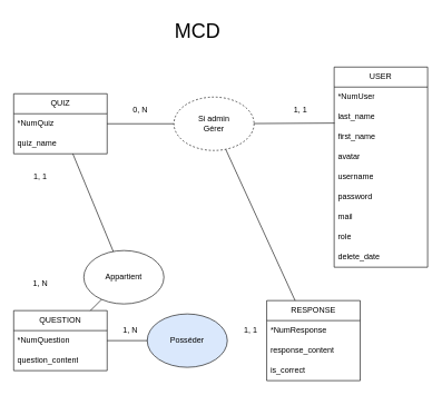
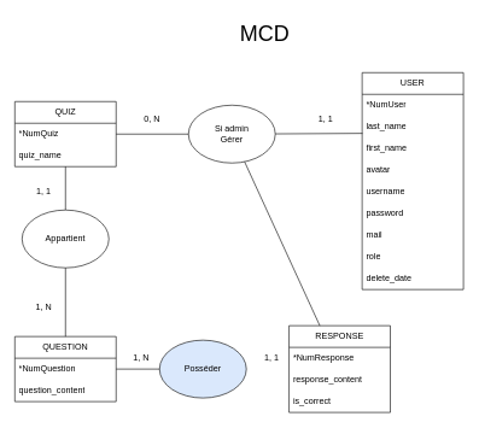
- <mxCell id="23" value="&lt;font style=&quot;font-size: 30px;&quot;&gt;MCD&lt;/font&gt;" style="text;html=1;align=center;verticalAlign=middle;resizable=0;points=[];autosize=1;strokeColor=none;fillColor=none;" vertex="1" parent="1"><mxGeometry x="250" y="20" width="90" height="50" as="geometry" /></mxCell>
+ <mxCell id="23" value="&lt;font style=&quot;font-size: 30px;&quot;&gt;MCD&lt;/font&gt;" style="text;html=1;align=center;verticalAlign=middle;resizable=0;points=[];autosize=1;strokeColor=none;fillColor=none;" vertex="1" parent="1"><mxGeometry x="320" y="20" width="90" height="50" as="geometry" /></mxCell>
- <mxCell id="24" value="&lt;div&gt;Si admin&lt;/div&gt;Gérer" style="ellipse;whiteSpace=wrap;html=1;dashed=1;" vertex="1" parent="1"><mxGeometry x="260" y="145" width="120" height="80" as="geometry" /></mxCell>
+ <mxCell id="24" value="&lt;div&gt;Si admin&lt;/div&gt;Gérer" style="ellipse;whiteSpace=wrap;html=1;" vertex="1" parent="1"><mxGeometry x="260" y="145" width="120" height="80" as="geometry" /></mxCell>
- <mxCell id="19" value="Appartient" style="ellipse;whiteSpace=wrap;html=1;" vertex="1" parent="1"><mxGeometry x="125" y="375" width="120" height="80" as="geometry" /></mxCell>
+ <mxCell id="19" value="Appartient" style="ellipse;whiteSpace=wrap;html=1;" vertex="1" parent="1"><mxGeometry x="30" y="290" width="120" height="80" as="geometry" /></mxCell>
